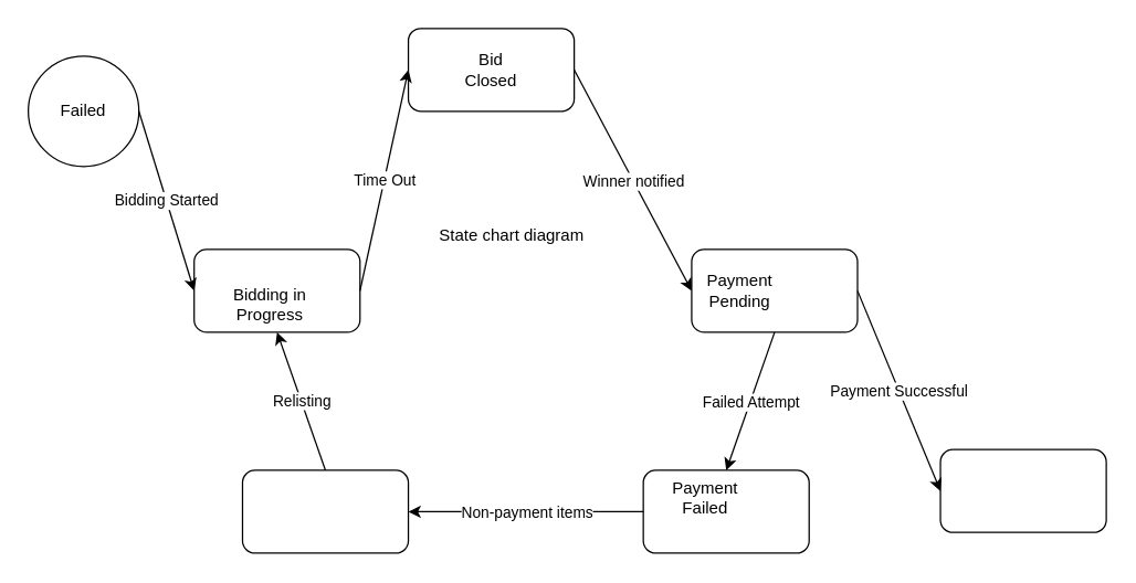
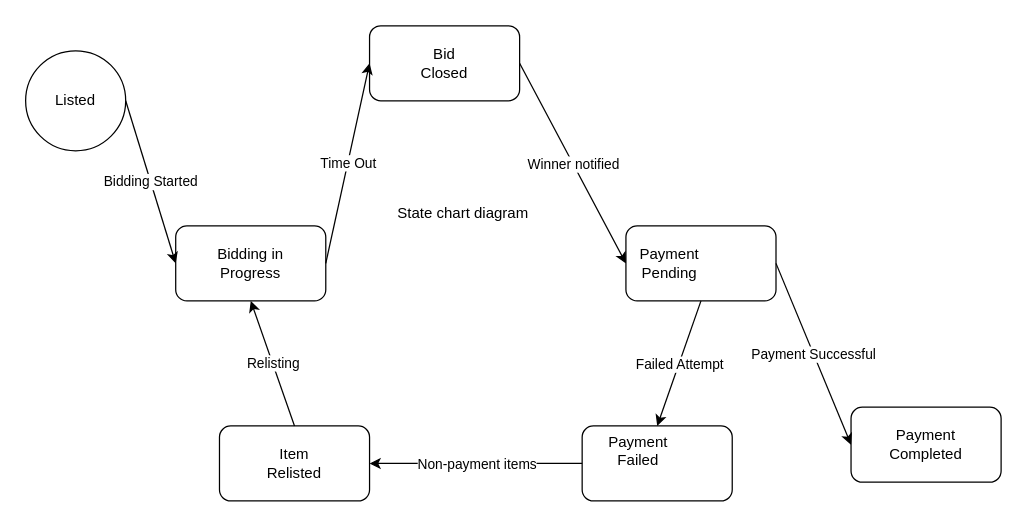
- <mxCell id="3" value="Failed" style="text;html=1;align=center;verticalAlign=middle;whiteSpace=wrap;rounded=0;" vertex="1" parent="1"><mxGeometry x="30" y="65" width="60" height="30" as="geometry" /></mxCell>
+ <mxCell id="3" value="Listed" style="text;html=1;align=center;verticalAlign=middle;whiteSpace=wrap;rounded=0;" vertex="1" parent="1"><mxGeometry x="30" y="65" width="60" height="30" as="geometry" /></mxCell>
- <mxCell id="5" value="Bidding in Progress" style="text;html=1;align=center;verticalAlign=middle;whiteSpace=wrap;rounded=0;" vertex="1" parent="1"><mxGeometry x="165" y="205" width="60" height="30" as="geometry" /></mxCell>
+ <mxCell id="5" value="Bidding in Progress" style="text;html=1;align=center;verticalAlign=middle;whiteSpace=wrap;rounded=0;" vertex="1" parent="1"><mxGeometry x="170" y="195" width="60" height="30" as="geometry" /></mxCell>
+ <mxCell id="11" value="Payment Completed" style="text;html=1;align=center;verticalAlign=middle;whiteSpace=wrap;rounded=0;" vertex="1" parent="1"><mxGeometry x="710" y="340" width="60" height="30" as="geometry" /></mxCell>
+ <mxCell id="16" value="Item Relisted" style="text;html=1;align=center;verticalAlign=middle;whiteSpace=wrap;rounded=0;" vertex="1" parent="1"><mxGeometry x="205" y="355" width="60" height="30" as="geometry" /></mxCell>
